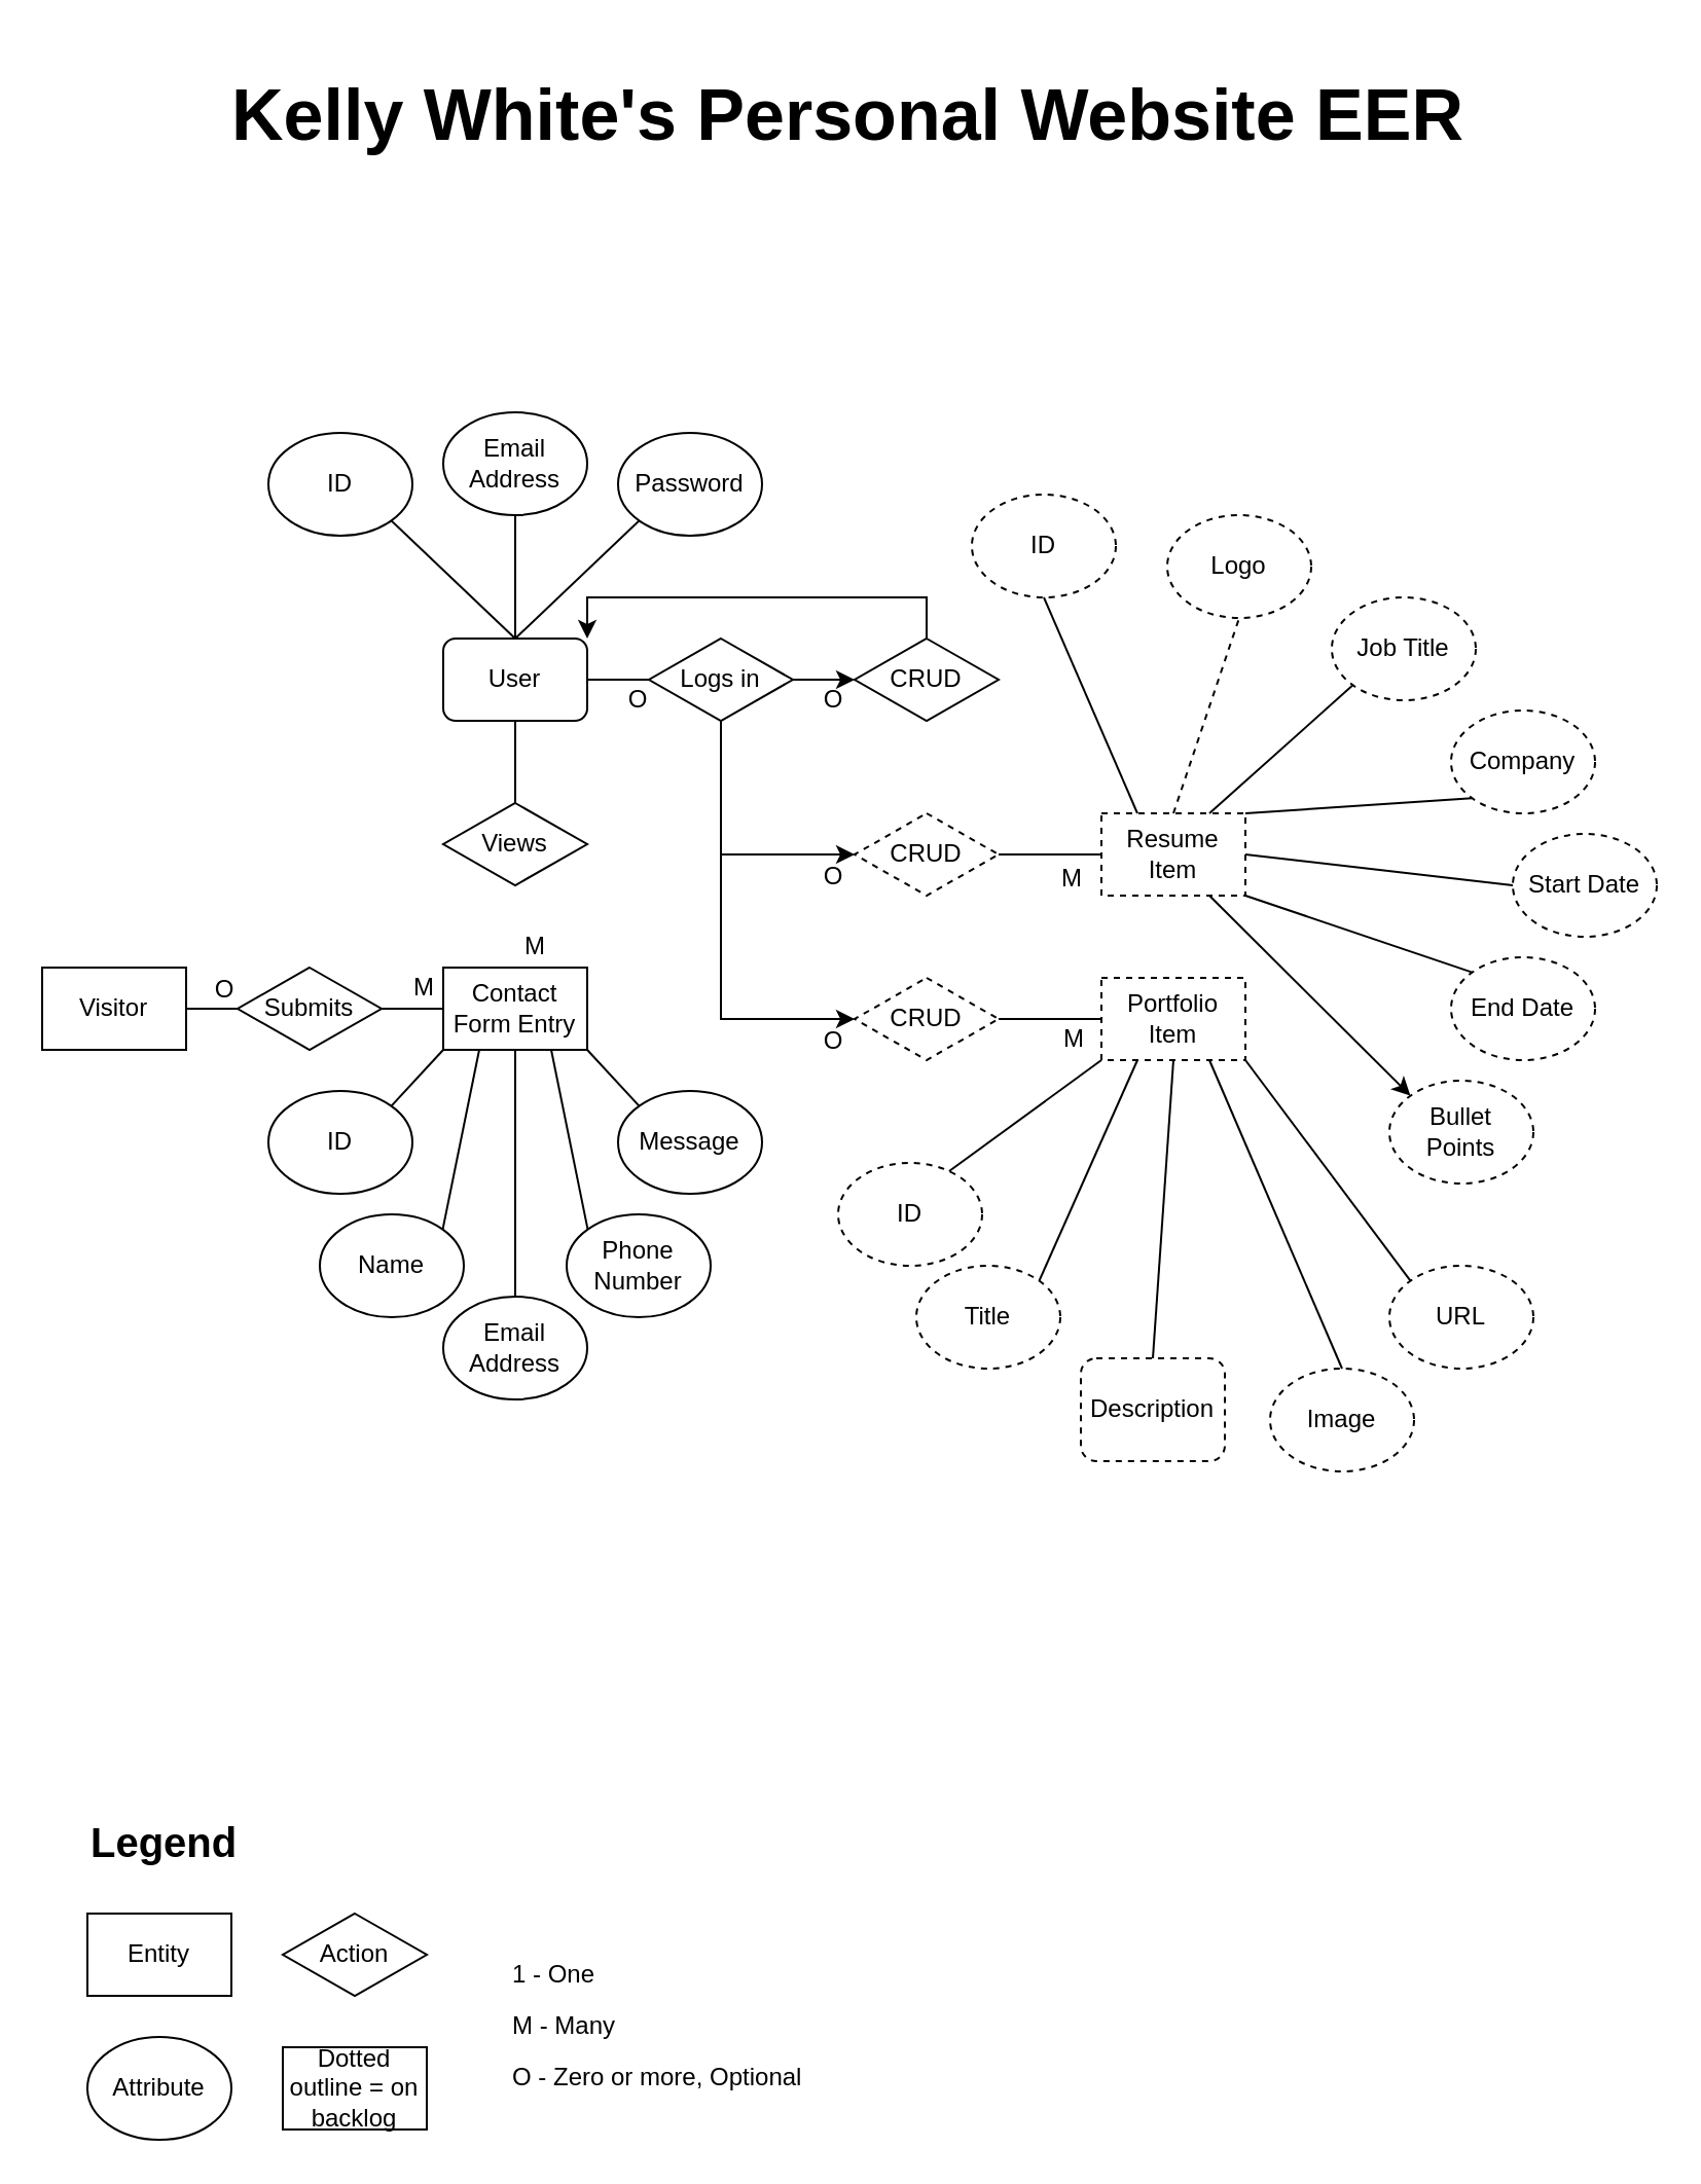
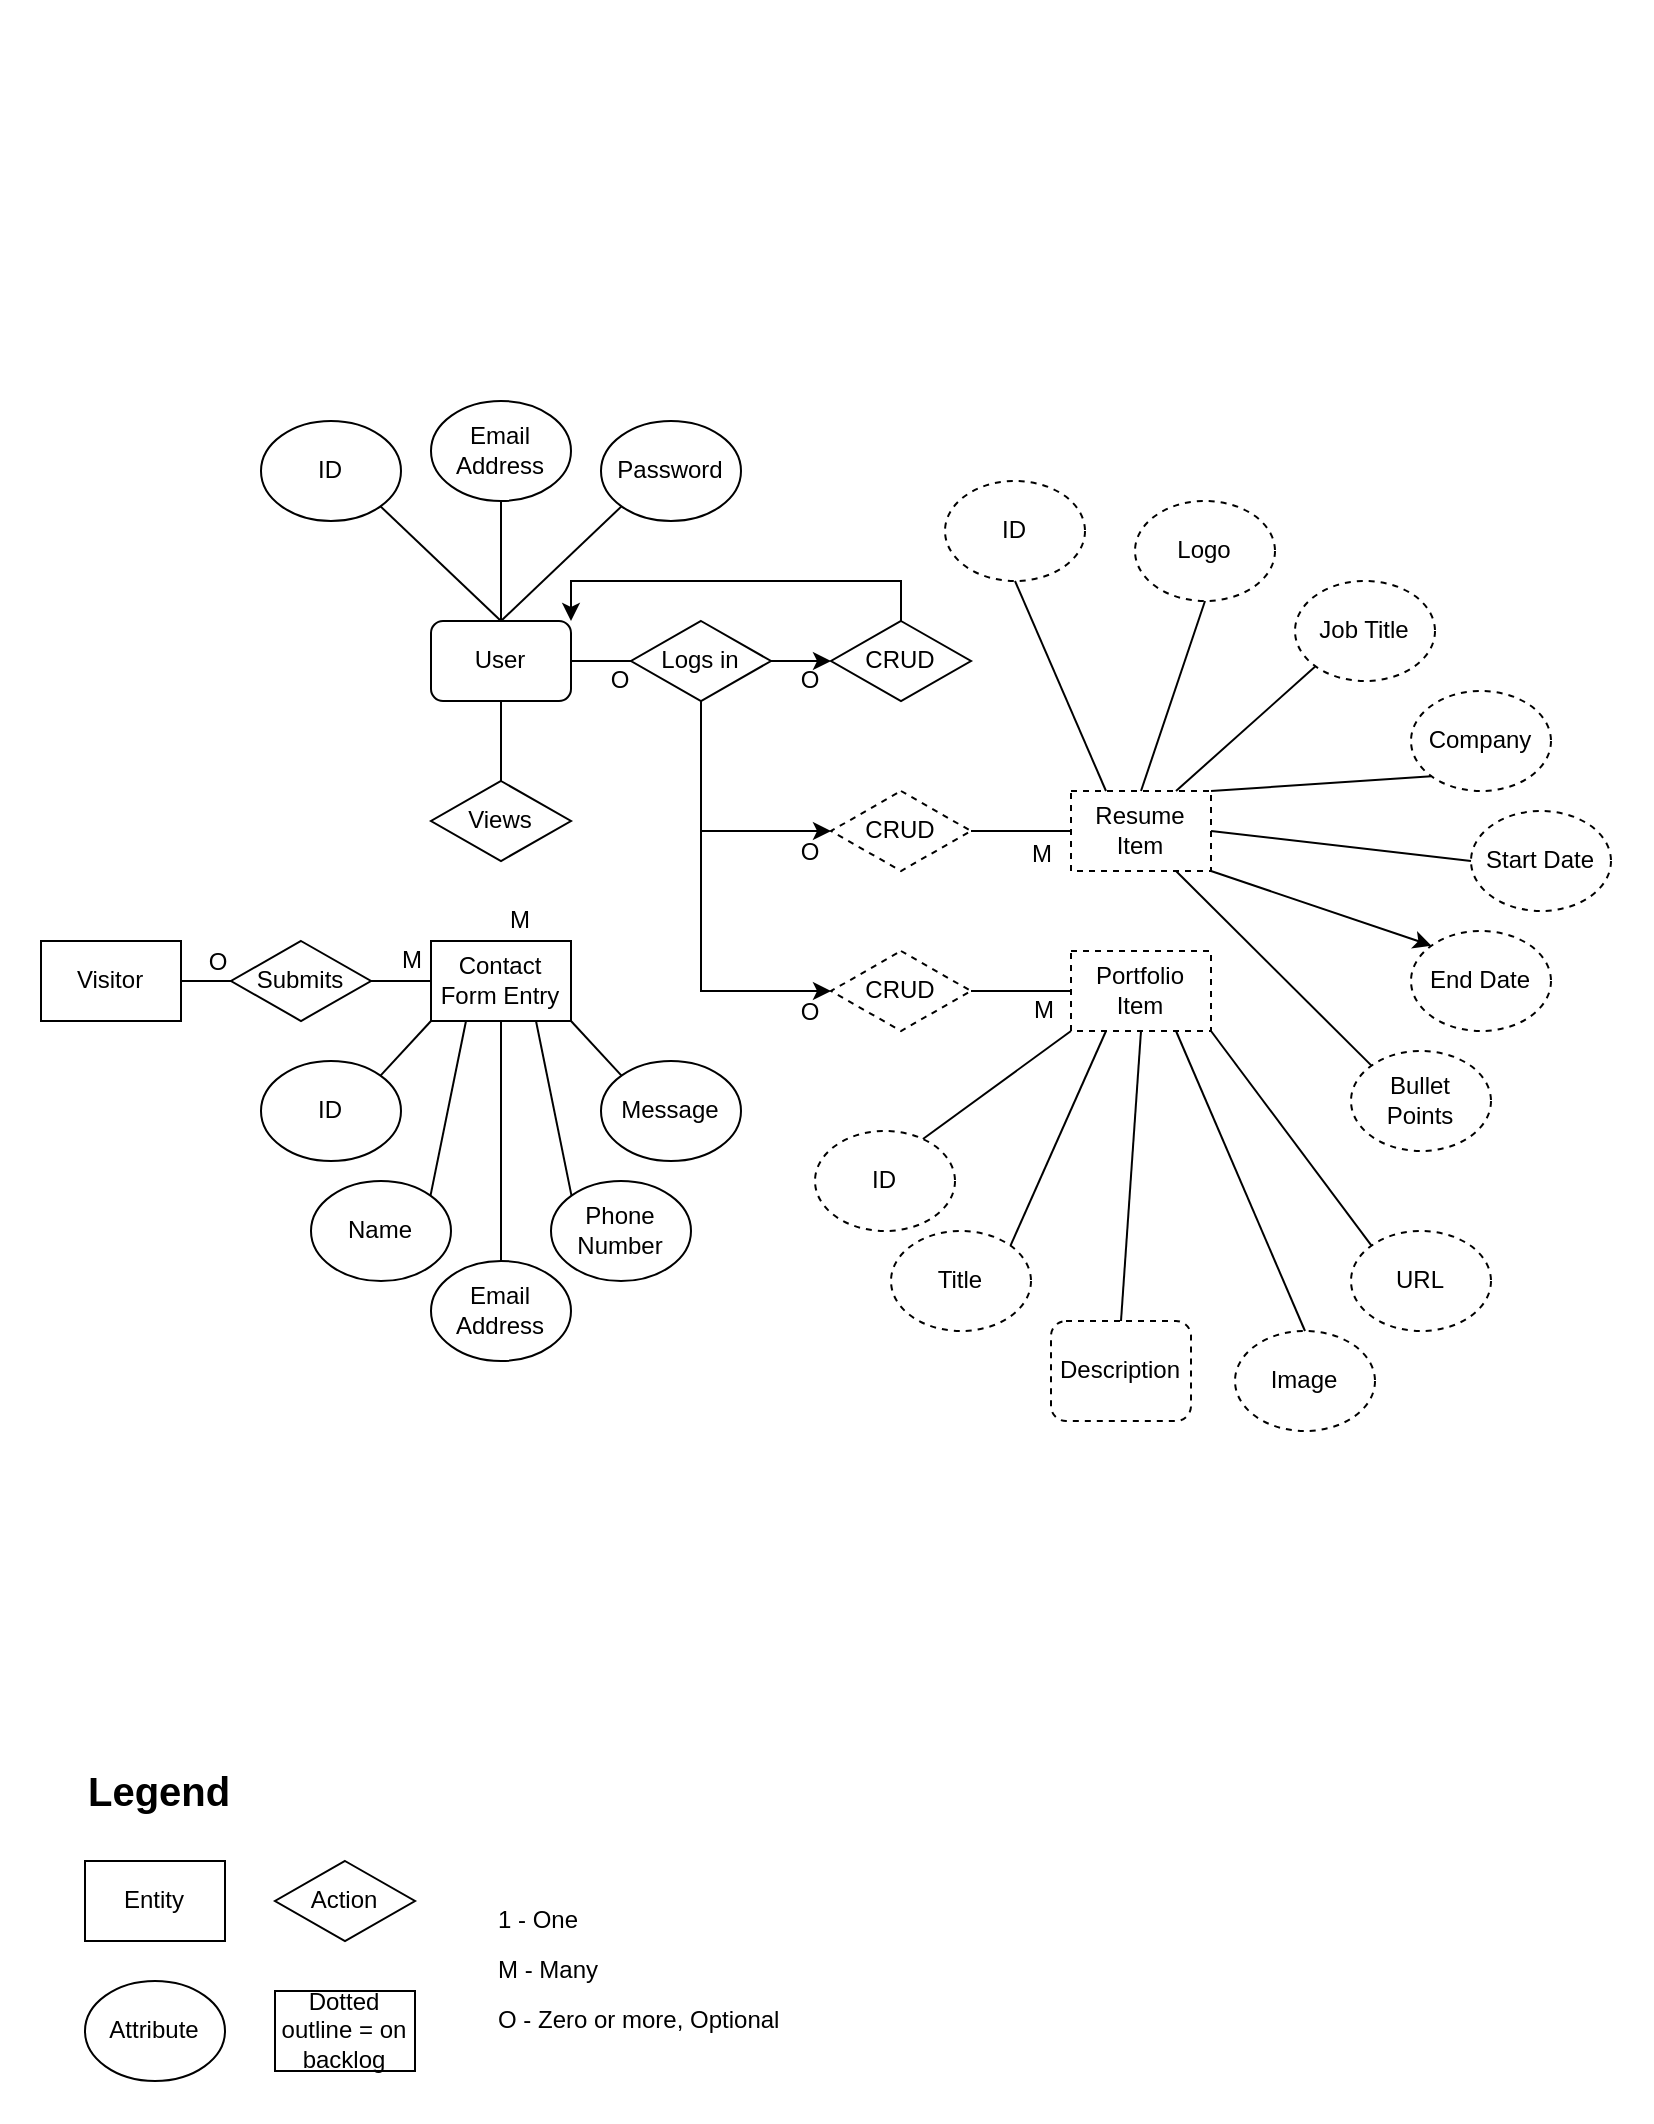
- <mxCell id="3" value="Kelly White's Personal Website EER" style="text;html=1;strokeColor=none;fillColor=none;align=center;verticalAlign=middle;whiteSpace=wrap;rounded=0;dashed=1;dashPattern=1 2;fontStyle=1;fontSize=35;" vertex="1" parent="1"><mxGeometry x="47" y="20" width="730" height="70" as="geometry" /></mxCell>
- <mxCell id="49" value="" style="endArrow=none;html=1;exitX=0.5;exitY=0;exitDx=0;exitDy=0;entryX=0.5;entryY=1;entryDx=0;entryDy=0;dashed=1;" edge="1" parent="1" source="23" target="24"><mxGeometry width="50" height="50" relative="1" as="geometry"><mxPoint x="675" y="445" as="sourcePoint" /><mxPoint x="725" y="395" as="targetPoint" /></mxGeometry></mxCell>
+ <mxCell id="49" value="" style="endArrow=none;html=1;exitX=0.5;exitY=0;exitDx=0;exitDy=0;entryX=0.5;entryY=1;entryDx=0;entryDy=0;" edge="1" parent="1" source="23" target="24"><mxGeometry width="50" height="50" relative="1" as="geometry"><mxPoint x="675" y="445" as="sourcePoint" /><mxPoint x="725" y="395" as="targetPoint" /></mxGeometry></mxCell>
- <mxCell id="53" value="" style="endArrow=none;html=1;exitX=1;exitY=1;exitDx=0;exitDy=0;entryX=0;entryY=0;entryDx=0;entryDy=0;" edge="1" parent="1" source="23" target="28"><mxGeometry width="50" height="50" relative="1" as="geometry"><mxPoint x="615" y="425" as="sourcePoint" /><mxPoint x="745" y="440" as="targetPoint" /></mxGeometry></mxCell>
+ <mxCell id="53" value="" style="endArrow=classic;html=1;exitX=1;exitY=1;exitDx=0;exitDy=0;entryX=0;entryY=0;entryDx=0;entryDy=0;" edge="1" parent="1" source="23" target="28"><mxGeometry width="50" height="50" relative="1" as="geometry"><mxPoint x="615" y="425" as="sourcePoint" /><mxPoint x="745" y="440" as="targetPoint" /></mxGeometry></mxCell>
- <mxCell id="54" value="" style="endArrow=classic;html=1;exitX=0.75;exitY=1;exitDx=0;exitDy=0;entryX=0;entryY=0;entryDx=0;entryDy=0;" edge="1" parent="1" source="23" target="29"><mxGeometry width="50" height="50" relative="1" as="geometry"><mxPoint x="615" y="445" as="sourcePoint" /><mxPoint x="725.251" y="482.322" as="targetPoint" /></mxGeometry></mxCell>
+ <mxCell id="54" value="" style="endArrow=none;html=1;exitX=0.75;exitY=1;exitDx=0;exitDy=0;entryX=0;entryY=0;entryDx=0;entryDy=0;" edge="1" parent="1" source="23" target="29"><mxGeometry width="50" height="50" relative="1" as="geometry"><mxPoint x="615" y="445" as="sourcePoint" /><mxPoint x="725.251" y="482.322" as="targetPoint" /></mxGeometry></mxCell>
